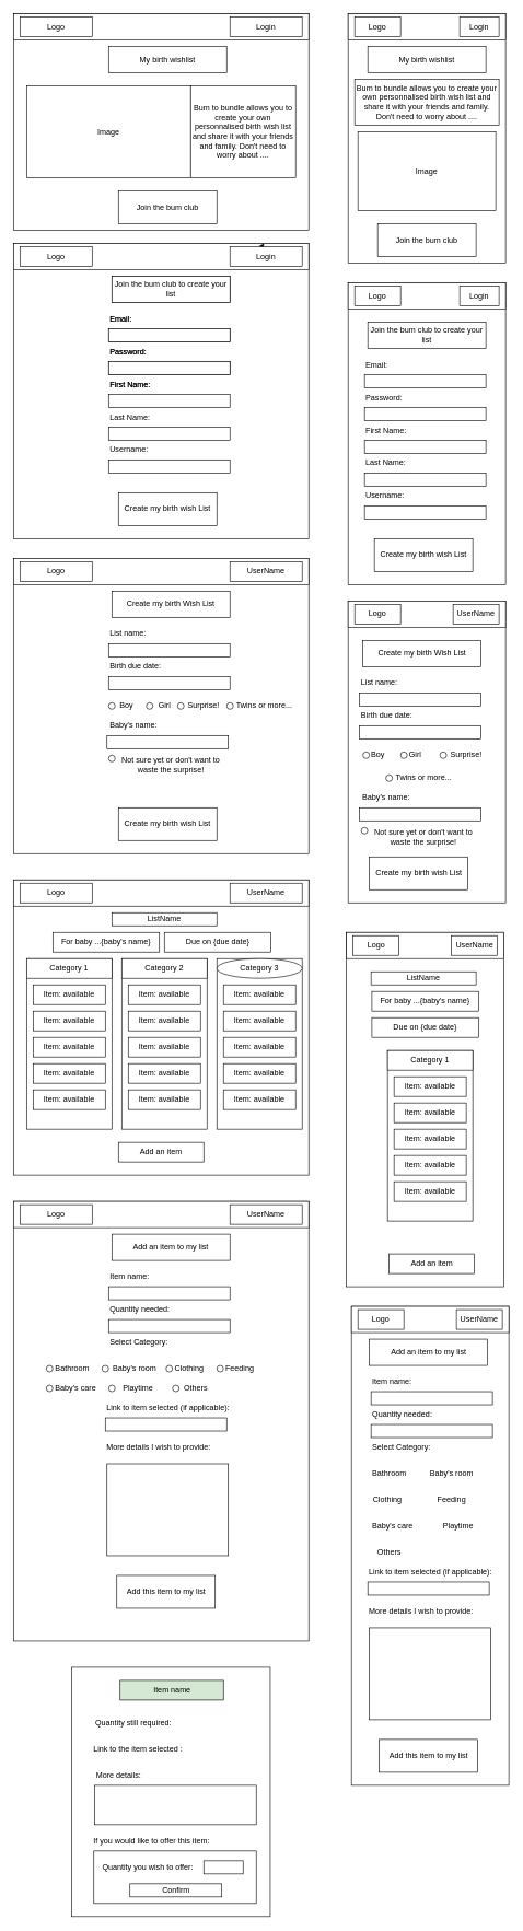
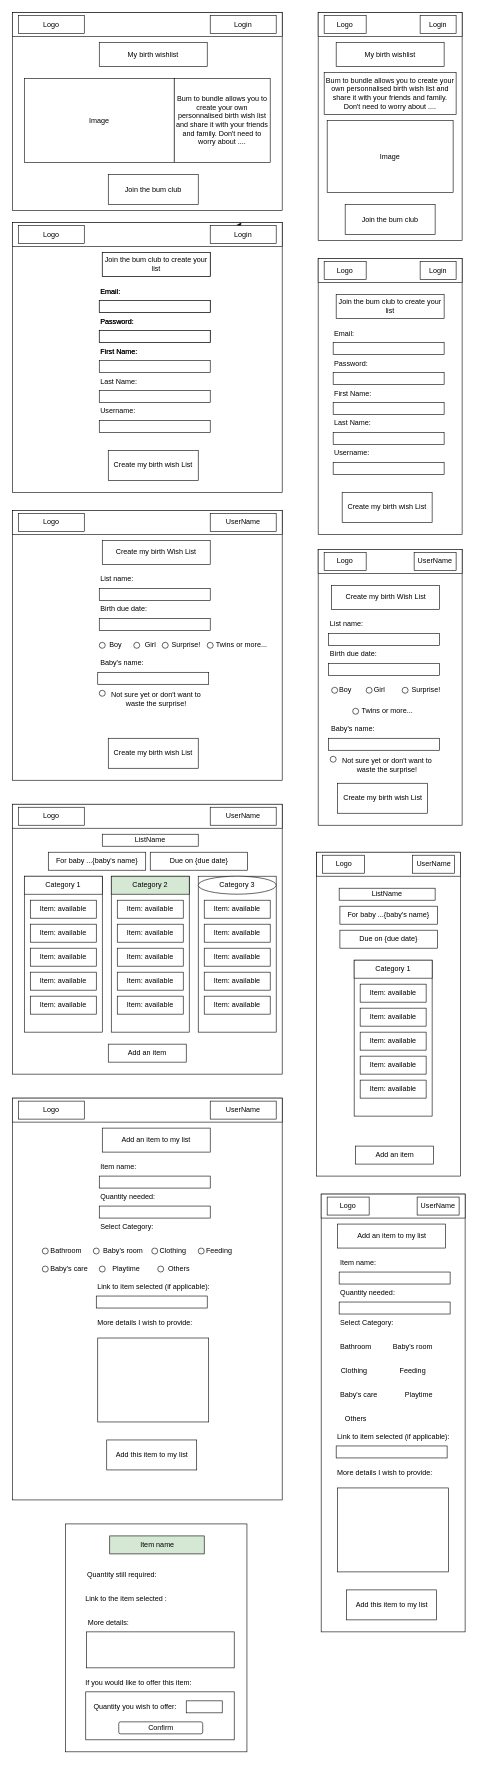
- <mxCell id="65" value="Category 2" style="whiteSpace=wrap;html=1;" vertex="1" parent="1"><mxGeometry x="185" y="1460" width="130" height="30" as="geometry" /></mxCell>
+ <mxCell id="65" value="Category 2" style="whiteSpace=wrap;html=1;fillColor=#d5e8d4;" vertex="1" parent="1"><mxGeometry x="185" y="1460" width="130" height="30" as="geometry" /></mxCell>
- <mxCell id="117" value="Confirm" style="whiteSpace=wrap;html=1;" vertex="1" parent="1"><mxGeometry x="197.5" y="2870" width="140" height="20" as="geometry" /></mxCell>
+ <mxCell id="117" value="Confirm" style="whiteSpace=wrap;html=1;rounded=1;" vertex="1" parent="1"><mxGeometry x="197.5" y="2870" width="140" height="20" as="geometry" /></mxCell>
